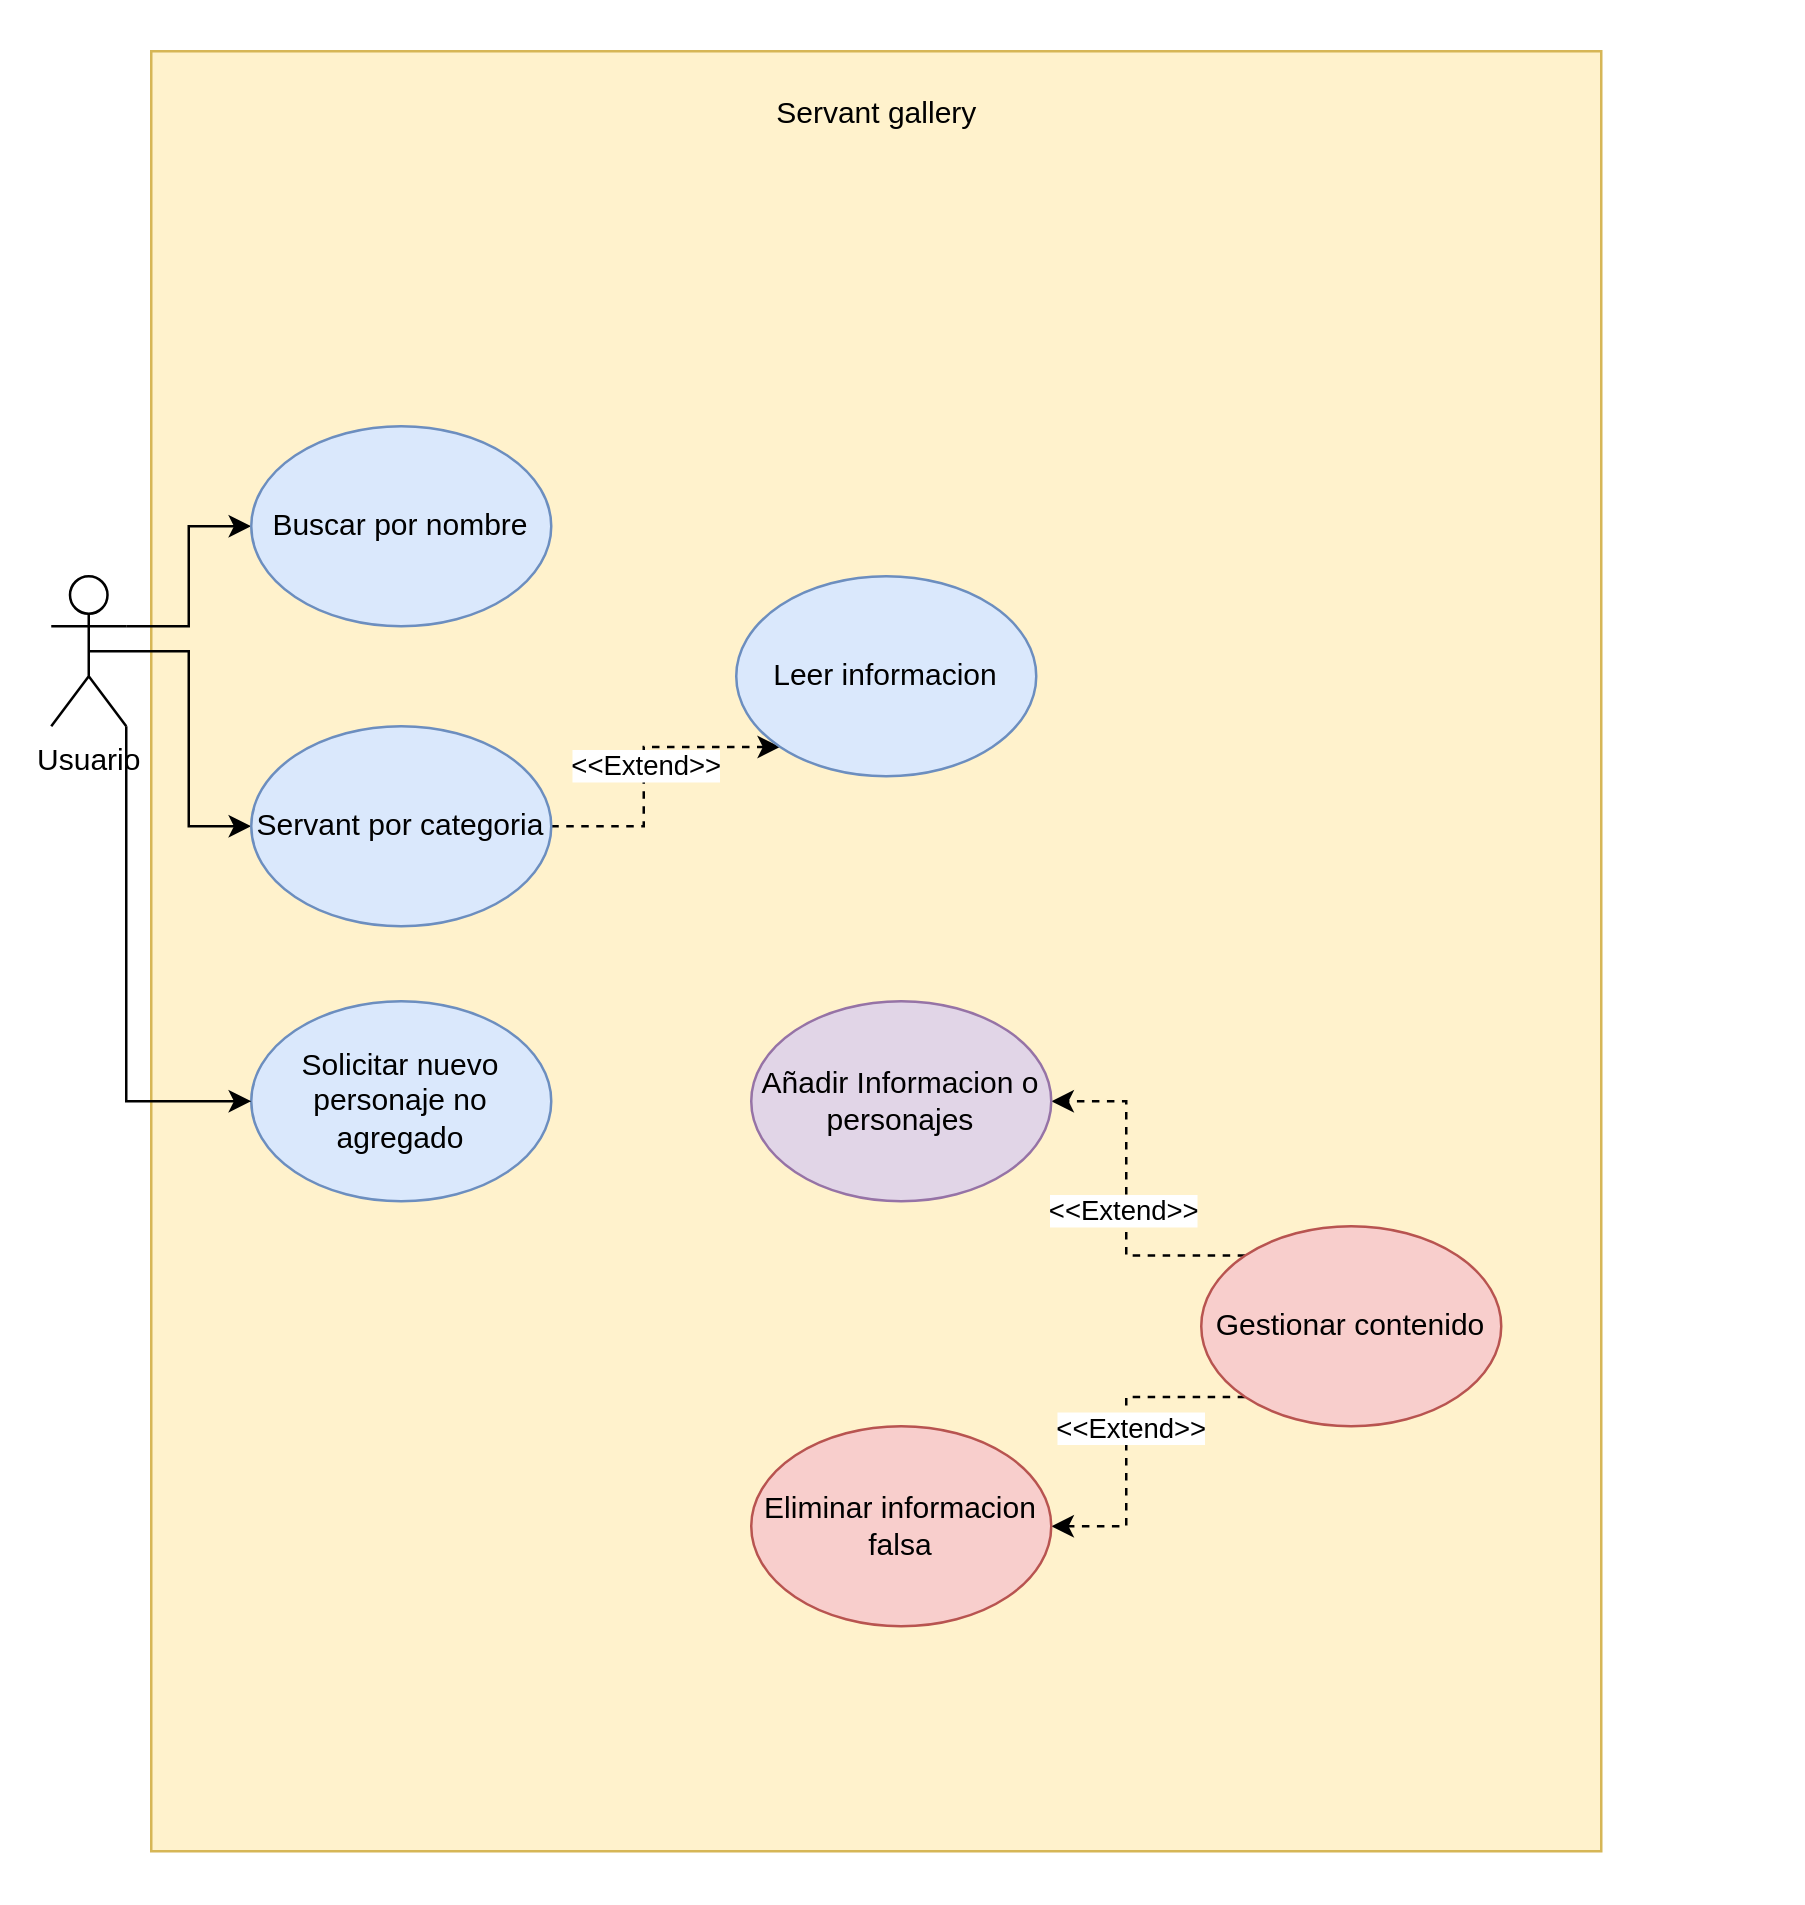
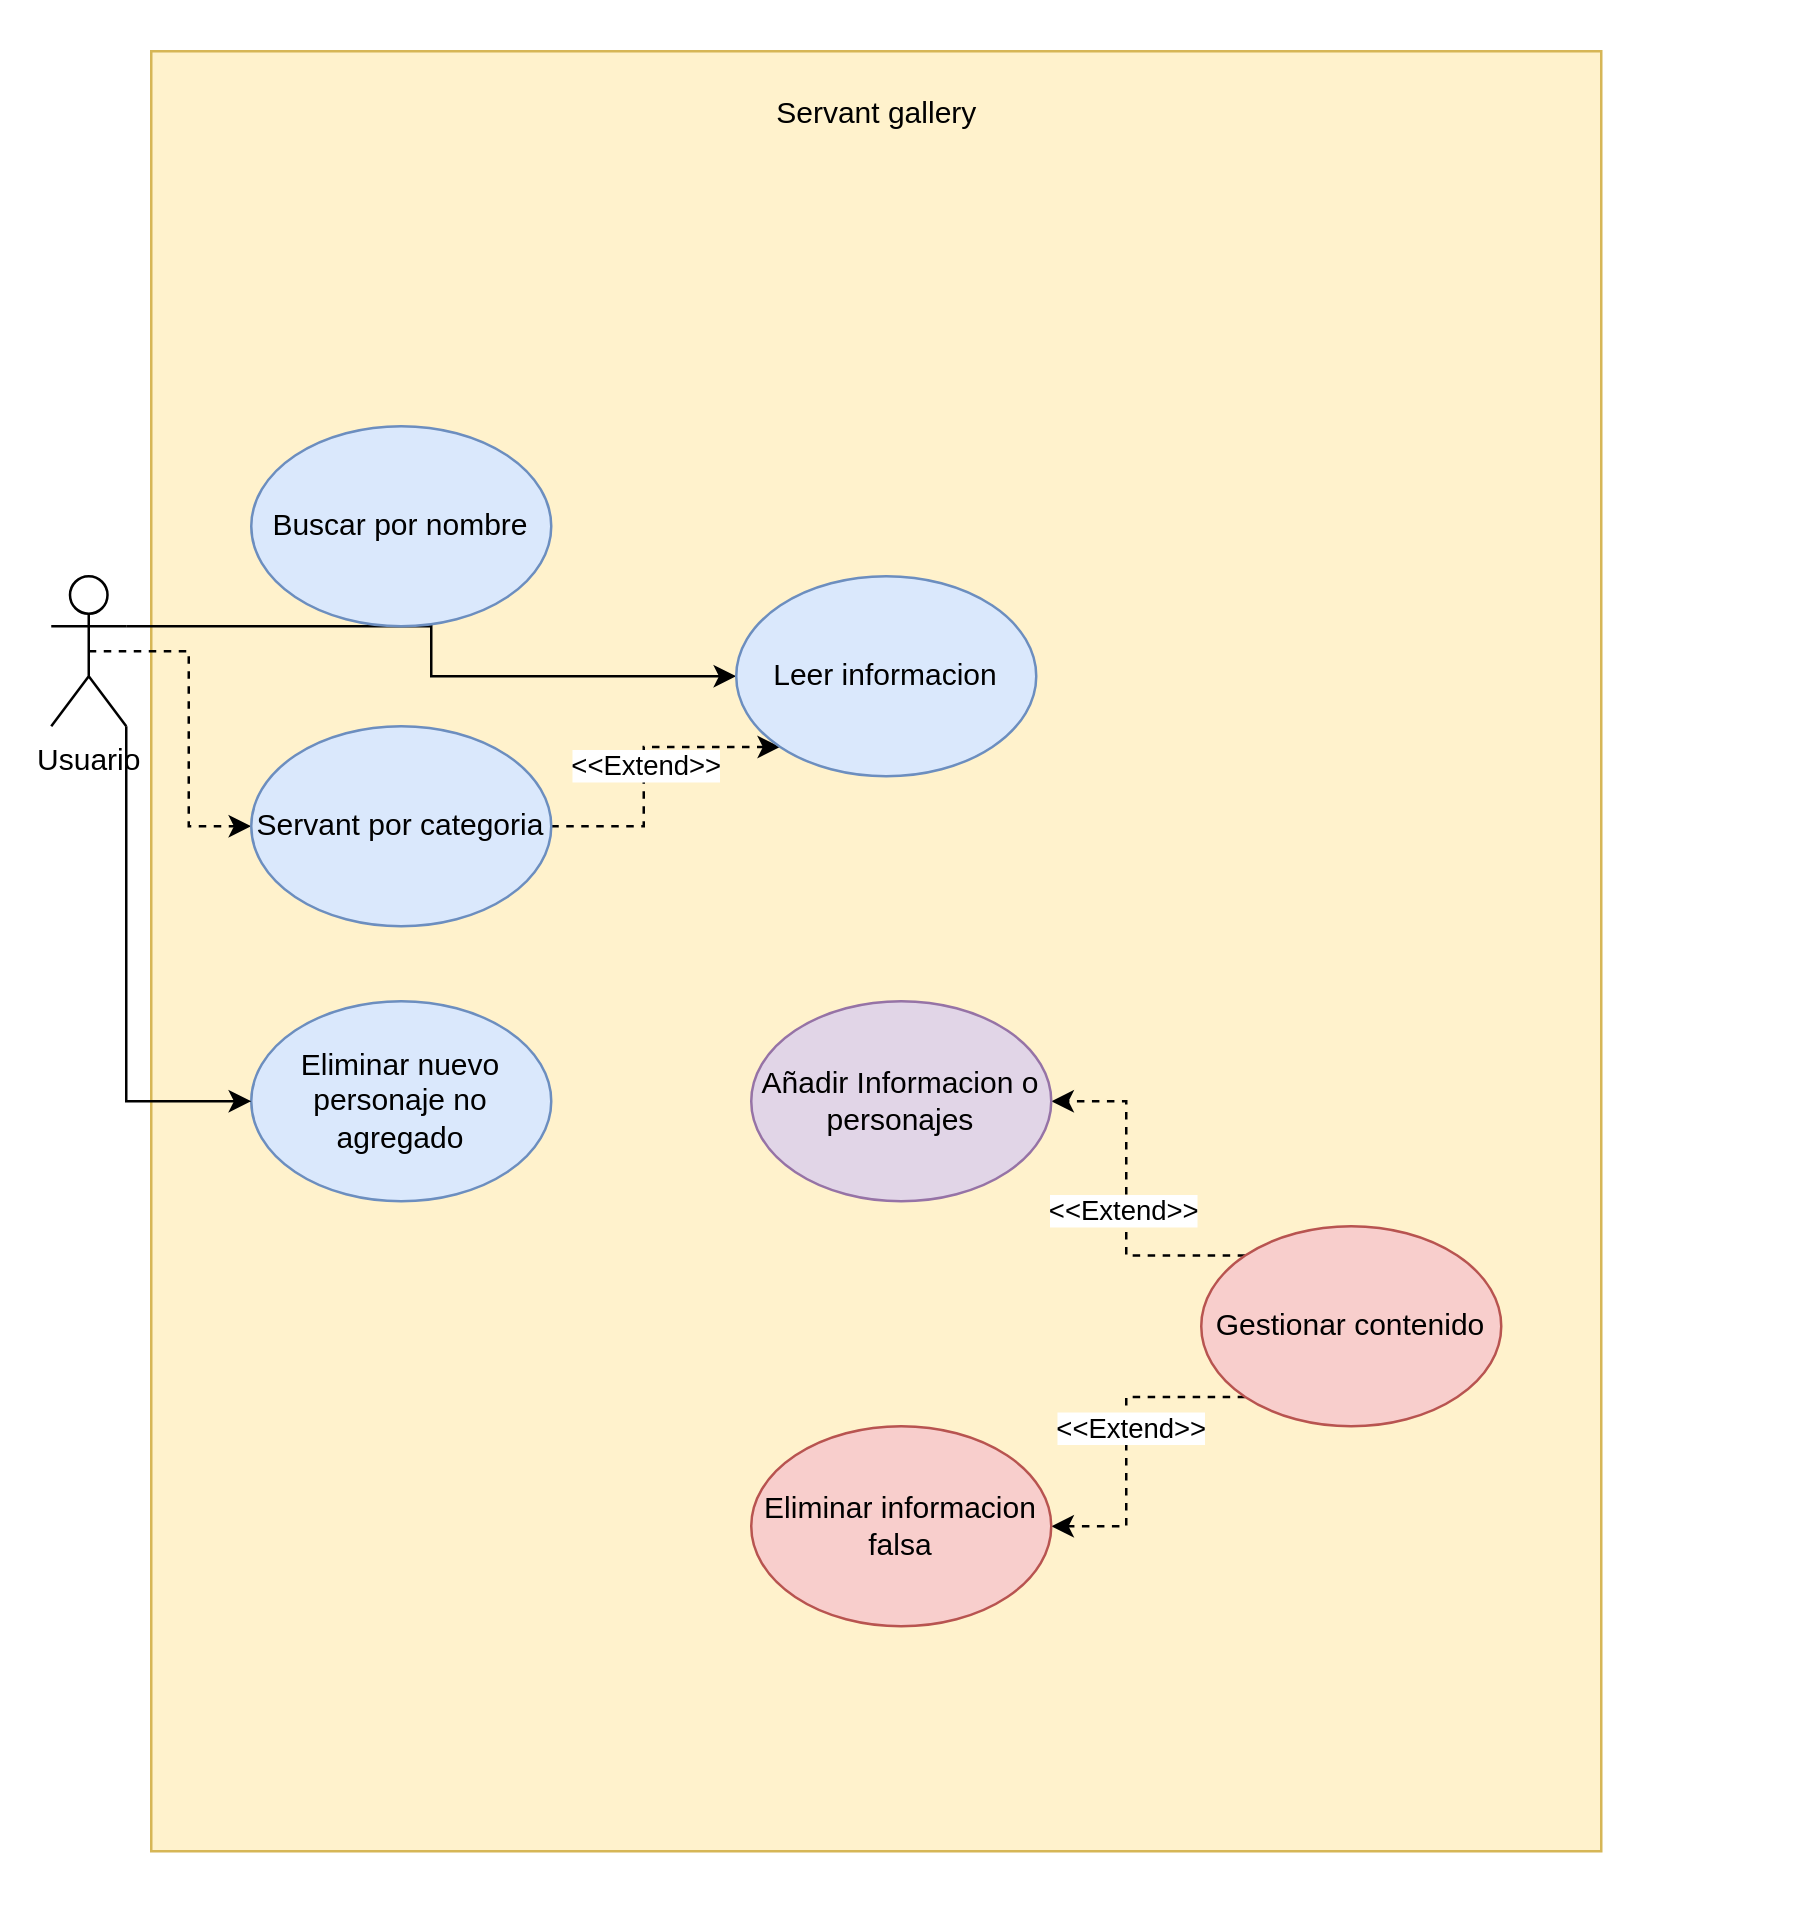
- <mxCell id="13" style="edgeStyle=orthogonalEdgeStyle;rounded=0;orthogonalLoop=1;jettySize=auto;html=1;exitX=1;exitY=0.333;exitDx=0;exitDy=0;exitPerimeter=0;" edge="1" parent="12" source="16" target="17"><mxGeometry relative="1" as="geometry" /></mxCell>
+ <mxCell id="13" style="edgeStyle=orthogonalEdgeStyle;rounded=0;orthogonalLoop=1;jettySize=auto;html=1;exitX=1;exitY=0.333;exitDx=0;exitDy=0;exitPerimeter=0;" edge="1" parent="12" source="16" target="21"><mxGeometry relative="1" as="geometry" /></mxCell>
- <mxCell id="14" style="edgeStyle=orthogonalEdgeStyle;rounded=0;orthogonalLoop=1;jettySize=auto;html=1;exitX=0.5;exitY=0.5;exitDx=0;exitDy=0;exitPerimeter=0;entryX=0;entryY=0.5;entryDx=0;entryDy=0;" edge="1" parent="12" source="16" target="20"><mxGeometry relative="1" as="geometry" /></mxCell>
+ <mxCell id="14" style="edgeStyle=orthogonalEdgeStyle;rounded=0;orthogonalLoop=1;jettySize=auto;html=1;exitX=0.5;exitY=0.5;exitDx=0;exitDy=0;exitPerimeter=0;entryX=0;entryY=0.5;entryDx=0;entryDy=0;dashed=1;" edge="1" parent="12" source="16" target="20"><mxGeometry relative="1" as="geometry" /></mxCell>
- <mxCell id="3" value="Solicitar nuevo personaje no agregado" style="ellipse;whiteSpace=wrap;html=1;fillColor=#dae8fc;strokeColor=#6c8ebf;" vertex="1" parent="1"><mxGeometry x="100" y="400" width="120" height="80" as="geometry" /></mxCell>
+ <mxCell id="3" value="Eliminar nuevo personaje no agregado" style="ellipse;whiteSpace=wrap;html=1;fillColor=#dae8fc;strokeColor=#6c8ebf;" vertex="1" parent="1"><mxGeometry x="100" y="400" width="120" height="80" as="geometry" /></mxCell>
